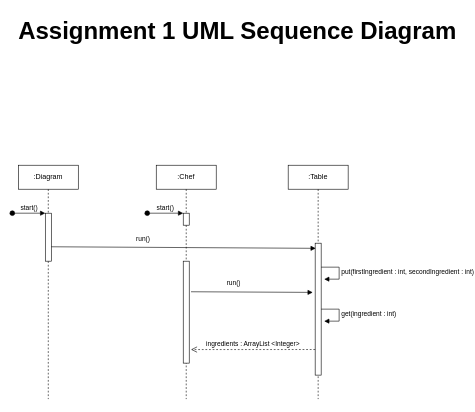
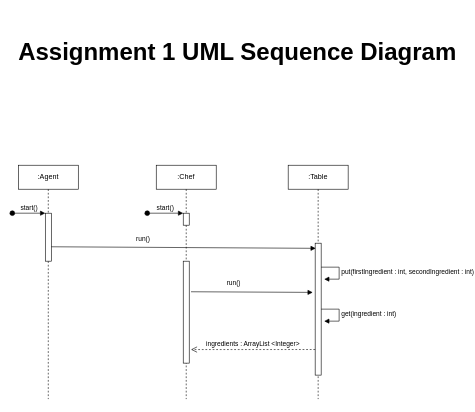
- <mxCell id="16" value="&lt;b&gt;&lt;font style=&quot;font-size: 40px;&quot;&gt;Assignment 1 UML Sequence Diagram&lt;/font&gt;&lt;/b&gt;" style="text;html=1;align=center;verticalAlign=middle;resizable=0;points=[];autosize=1;strokeColor=none;fillColor=none;" vertex="1" parent="1"><mxGeometry x="20" y="20" width="750" height="60" as="geometry" /></mxCell>
+ <mxCell id="16" value="&lt;b&gt;&lt;font style=&quot;font-size: 40px;&quot;&gt;Assignment 1 UML Sequence Diagram&lt;/font&gt;&lt;/b&gt;" style="text;html=1;align=center;verticalAlign=middle;resizable=0;points=[];autosize=1;strokeColor=none;fillColor=none;" vertex="1" parent="1"><mxGeometry x="20" y="55" width="750" height="60" as="geometry" /></mxCell>
- <mxCell id="2" value=":Diagram" style="shape=umlLifeline;perimeter=lifelinePerimeter;whiteSpace=wrap;html=1;container=1;collapsible=0;recursiveResize=0;outlineConnect=0;" vertex="1" parent="1"><mxGeometry x="30" y="275" width="100" height="390" as="geometry" /></mxCell>
+ <mxCell id="2" value=":Agent" style="shape=umlLifeline;perimeter=lifelinePerimeter;whiteSpace=wrap;html=1;container=1;collapsible=0;recursiveResize=0;outlineConnect=0;" vertex="1" parent="1"><mxGeometry x="30" y="275" width="100" height="390" as="geometry" /></mxCell>
